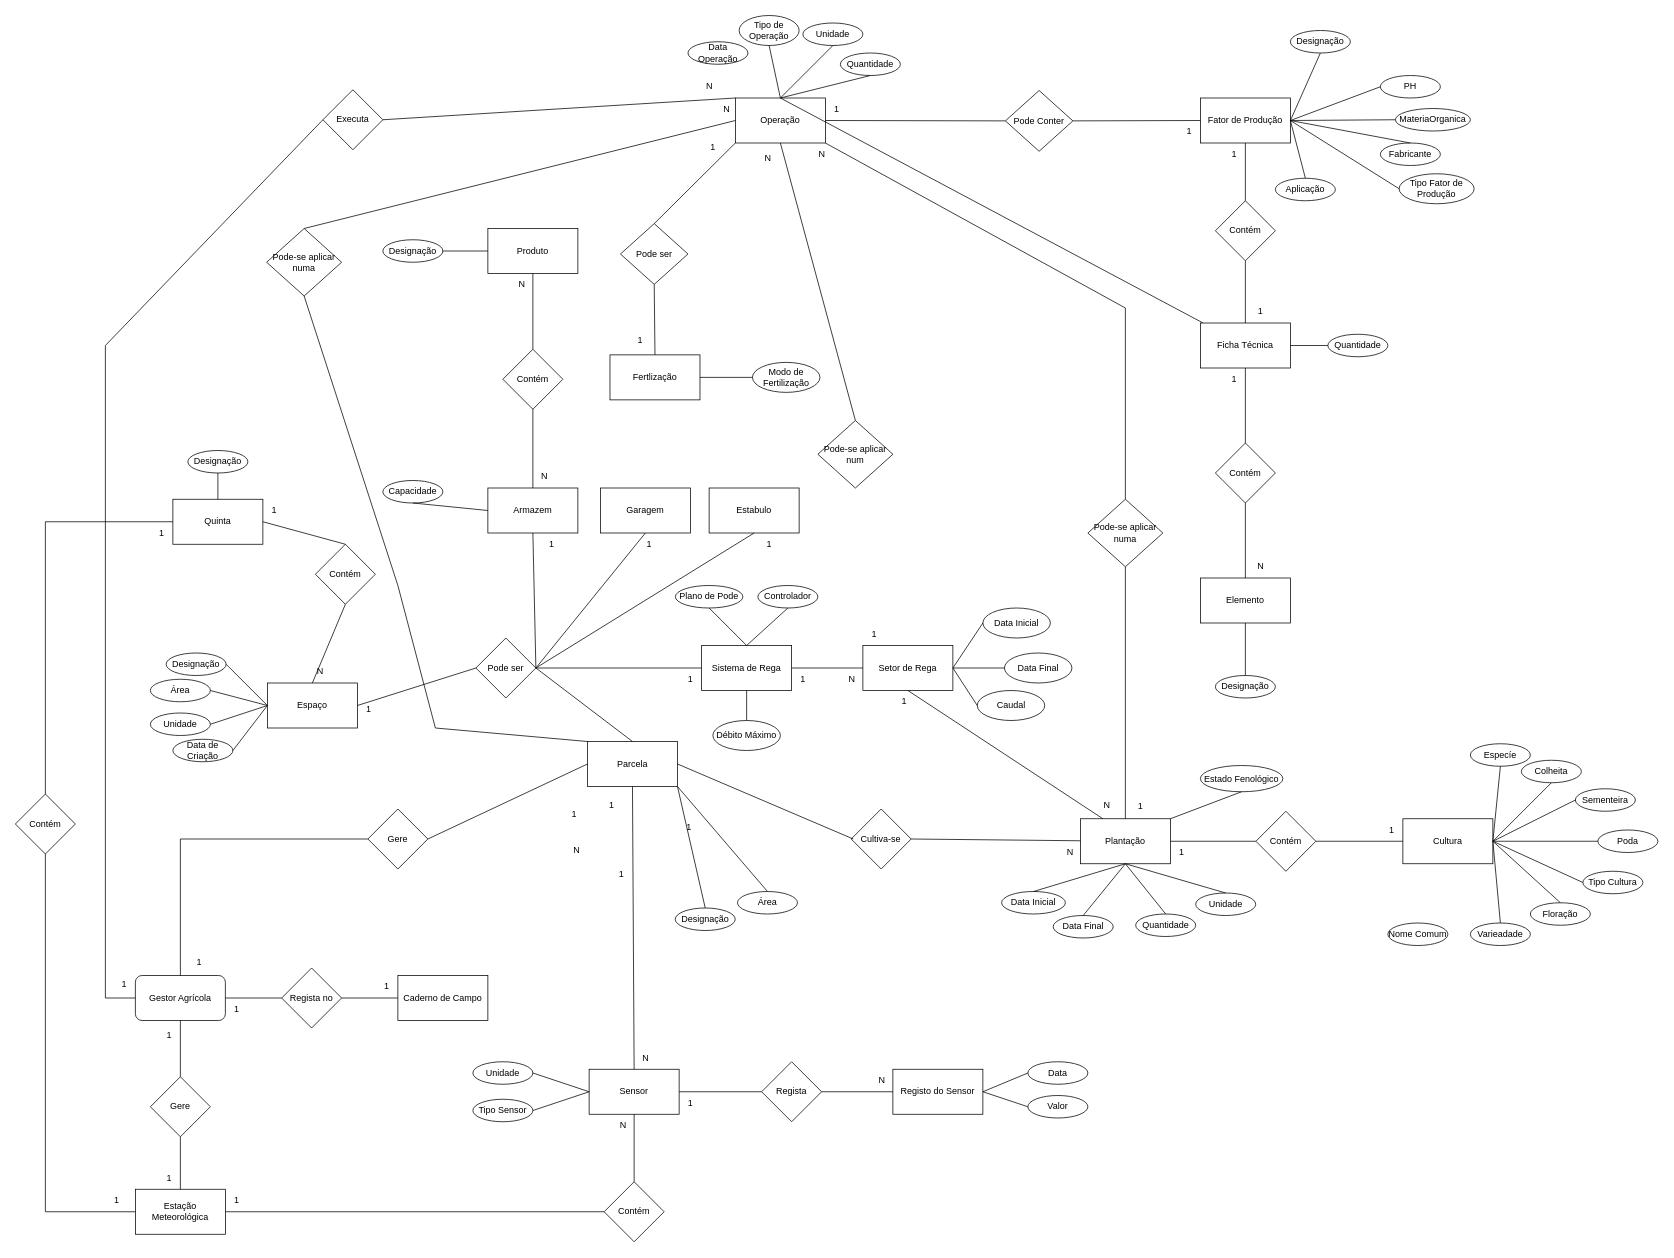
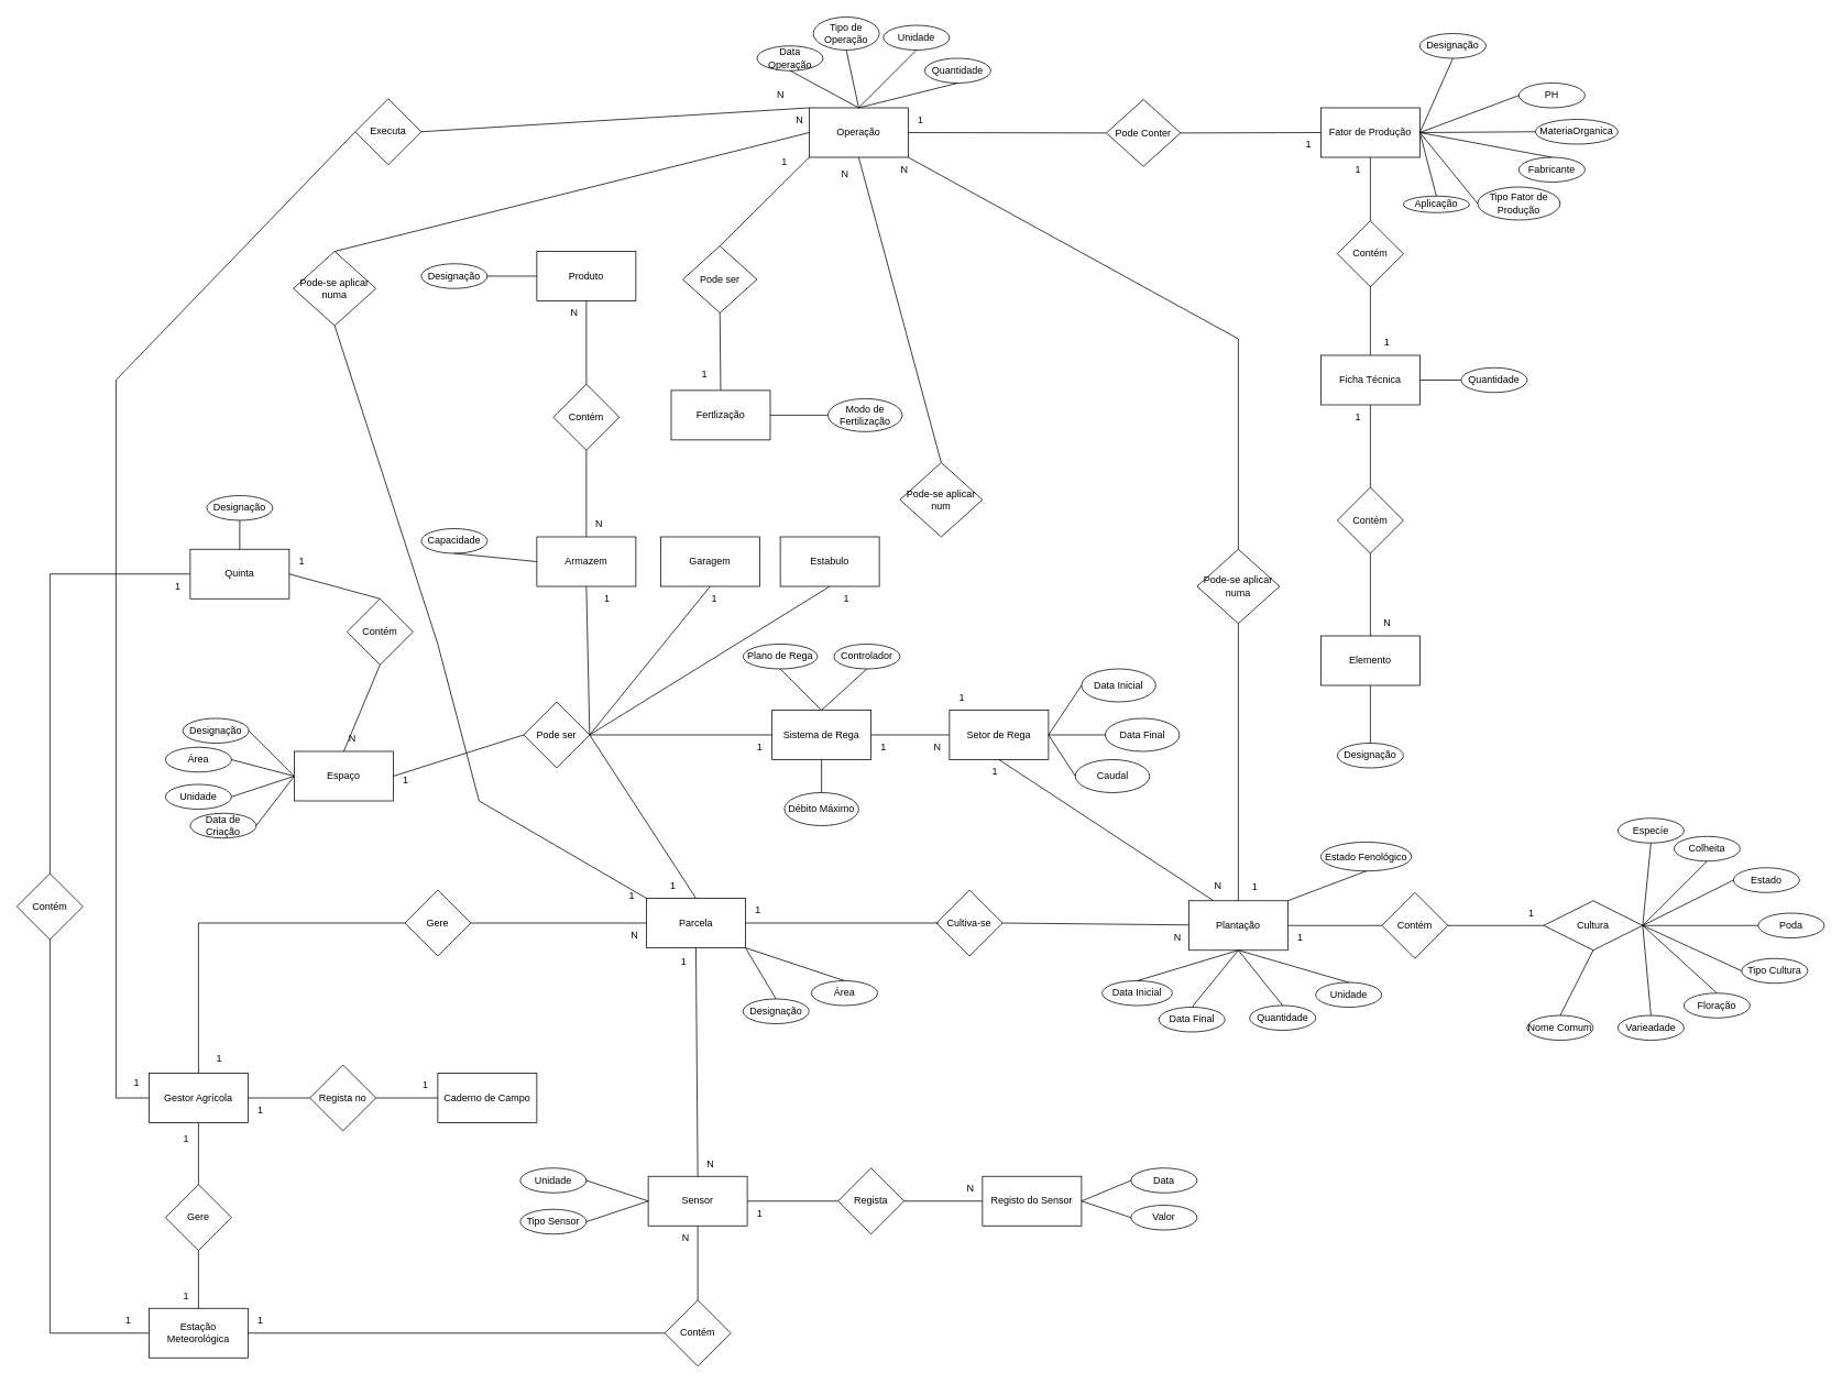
- <mxCell id="71" value="Aplicação" style="ellipse;whiteSpace=wrap;html=1;" parent="1" vertex="1"><mxGeometry x="1700" y="237" width="80" height="30" as="geometry" /></mxCell>
+ <mxCell id="71" value="Aplicação" style="ellipse;whiteSpace=wrap;html=1;" parent="1" vertex="1"><mxGeometry x="1700" y="237" width="80" height="20" as="geometry" /></mxCell>
- <mxCell id="70" value="Tipo Fator de Produção" style="ellipse;whiteSpace=wrap;html=1;" parent="1" vertex="1"><mxGeometry x="1865" y="231" width="100" height="40" as="geometry" /></mxCell>
+ <mxCell id="70" value="Tipo Fator de Produção" style="ellipse;whiteSpace=wrap;html=1;" parent="1" vertex="1"><mxGeometry x="1790" y="226" width="100" height="40" as="geometry" /></mxCell>
- <mxCell id="57" value="" style="endArrow=none;html=1;rounded=0;exitX=0.5;exitY=0;exitDx=0;exitDy=0;" parent="1" source="46" target="58" edge="1"><mxGeometry width="50" height="50" relative="1" as="geometry"><mxPoint x="1040" y="130" as="sourcePoint" /><mxPoint x="1180" y="280" as="targetPoint" /></mxGeometry></mxCell>
+ <mxCell id="57" value="" style="endArrow=none;html=1;rounded=0;entryX=0.5;entryY=1;entryDx=0;entryDy=0;exitX=0.5;exitY=0;exitDx=0;exitDy=0;" parent="1" source="46" target="52" edge="1"><mxGeometry width="50" height="50" relative="1" as="geometry"><mxPoint x="1040" y="130" as="sourcePoint" /><mxPoint x="1180" y="280" as="targetPoint" /></mxGeometry></mxCell>
- <mxCell id="135" value="Plano de Pode" style="ellipse;whiteSpace=wrap;html=1;" parent="1" vertex="1"><mxGeometry x="900" width="90" height="30" as="geometry" y="780" /></mxCell>
+ <mxCell id="135" value="Plano de Rega" style="ellipse;whiteSpace=wrap;html=1;" parent="1" vertex="1"><mxGeometry x="900" width="90" height="30" as="geometry" y="780" /></mxCell>
- <mxCell id="4" value="Parcela" style="rounded=0;whiteSpace=wrap;html=1;" parent="1" vertex="1"><mxGeometry x="782.81" y="988" width="120" height="60" as="geometry" /></mxCell>
+ <mxCell id="4" value="Parcela" style="rounded=0;whiteSpace=wrap;html=1;" parent="1" vertex="1"><mxGeometry x="782.81" y="1088" width="120" height="60" as="geometry" /></mxCell>
- <mxCell id="111" value="Sementeira" style="ellipse;whiteSpace=wrap;html=1;" parent="1" vertex="1"><mxGeometry x="2100" y="1051" width="80" height="30" as="geometry" /></mxCell>
+ <mxCell id="111" value="Estado" style="ellipse;whiteSpace=wrap;html=1;" parent="1" vertex="1"><mxGeometry x="2100" y="1051" width="80" height="30" as="geometry" /></mxCell>
- <mxCell id="25" value="Cultura" style="whiteSpace=wrap;html=1;" parent="1" vertex="1"><mxGeometry x="1870" y="1091" width="120" height="60" as="geometry" /></mxCell>
+ <mxCell id="25" value="Cultura" style="rhombus;whiteSpace=wrap;html=1;" parent="1" vertex="1"><mxGeometry x="1870" y="1091" width="120" height="60" as="geometry" /></mxCell>
+ <mxCell id="35" value="" style="endArrow=none;html=1;rounded=0;entryX=0.5;entryY=0;entryDx=0;entryDy=0;exitX=0.5;exitY=1;exitDx=0;exitDy=0;" parent="1" source="25" target="33" edge="1"><mxGeometry width="50" height="50" relative="1" as="geometry"><mxPoint x="1990" y="1153" as="sourcePoint" /><mxPoint x="1930" y="1273" as="targetPoint" /></mxGeometry></mxCell>
- <mxCell id="2" value="Gestor Agrícola" style="whiteSpace=wrap;html=1;rounded=1;" parent="1" vertex="1"><mxGeometry x="180" y="1300" width="120" height="60" as="geometry" /></mxCell>
+ <mxCell id="2" value="Gestor Agrícola" style="rounded=0;whiteSpace=wrap;html=1;" parent="1" vertex="1"><mxGeometry x="180" y="1300" width="120" height="60" as="geometry" /></mxCell>
